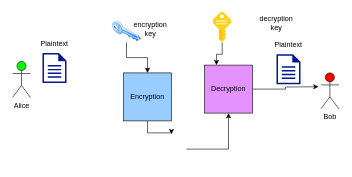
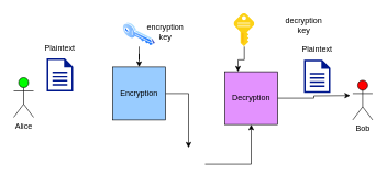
- <mxCell id="8" value="Alice&lt;br&gt;" style="shape=umlActor;verticalLabelPosition=bottom;verticalAlign=top;html=1;outlineConnect=0;fillColor=#00FF00;" vertex="1" parent="1"><mxGeometry x="20" y="102" width="30" height="60" as="geometry" /></mxCell>
+ <mxCell id="8" value="Alice&lt;br&gt;" style="shape=umlActor;verticalLabelPosition=bottom;verticalAlign=top;html=1;outlineConnect=0;fillColor=#00FF00;" vertex="1" parent="1"><mxGeometry x="20" y="117" width="30" height="60" as="geometry" /></mxCell>
- <mxCell id="10" value="Encryption&lt;br&gt;" style="whiteSpace=wrap;html=1;aspect=fixed;fillColor=#99CCFF;" vertex="1" parent="1"><mxGeometry x="205" y="121" width="80" height="80" as="geometry" /></mxCell>
+ <mxCell id="10" value="Encryption&lt;br&gt;" style="whiteSpace=wrap;html=1;aspect=fixed;fillColor=#99CCFF;" vertex="1" parent="1"><mxGeometry x="170" y="101" width="80" height="80" as="geometry" /></mxCell>
